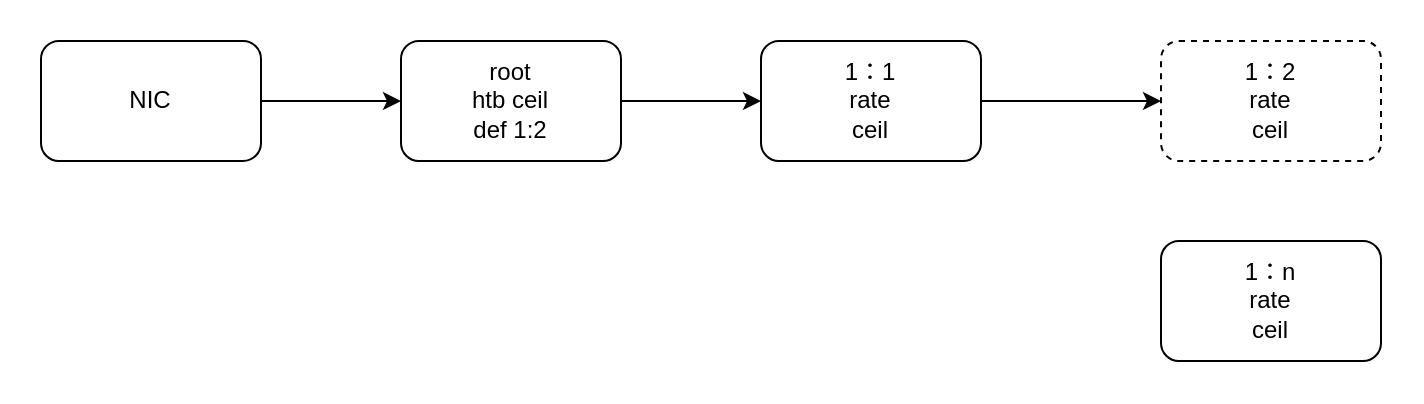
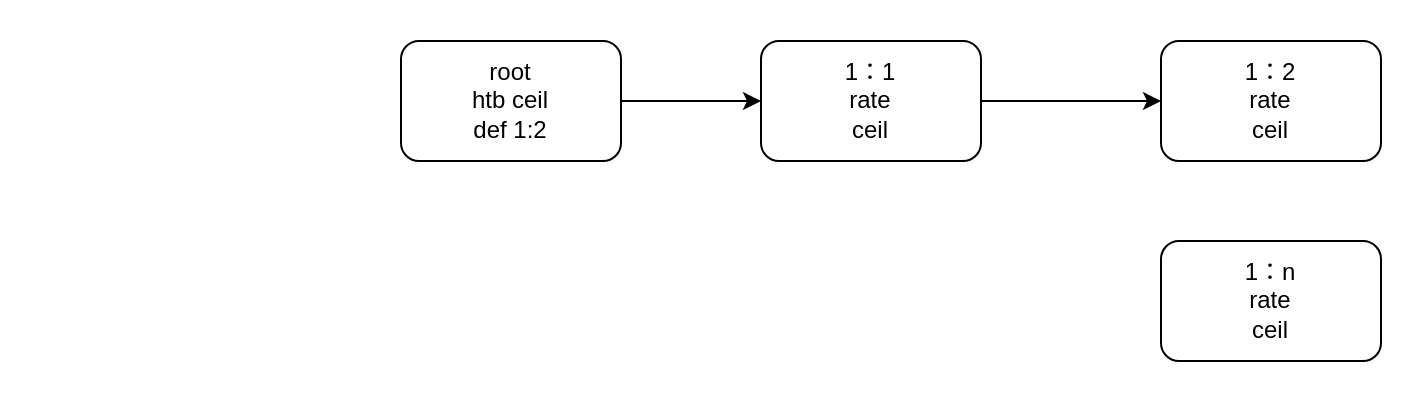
- <mxCell id="9" value="NIC" style="rounded=1;whiteSpace=wrap;html=1;fontSize=12;glass=0;strokeWidth=1;shadow=0;" vertex="1" parent="1"><mxGeometry x="20" y="20" width="110" height="60" as="geometry" /></mxCell>
- <mxCell id="8" style="edgeStyle=orthogonalEdgeStyle;rounded=0;orthogonalLoop=1;jettySize=auto;html=1;exitX=1;exitY=0.5;exitDx=0;exitDy=0;entryX=0;entryY=0.5;entryDx=0;entryDy=0;" edge="1" parent="1" source="9" target="7"><mxGeometry relative="1" as="geometry" /></mxCell>
- <mxCell id="4" value="1：2&lt;br&gt;rate&lt;br&gt;ceil" style="rounded=1;whiteSpace=wrap;html=1;fontSize=12;glass=0;strokeWidth=1;shadow=0;dashed=1;" vertex="1" parent="1"><mxGeometry x="580" y="20" width="110" height="60" as="geometry" /></mxCell>
+ <mxCell id="4" value="1：2&lt;br&gt;rate&lt;br&gt;ceil" style="rounded=1;whiteSpace=wrap;html=1;fontSize=12;glass=0;strokeWidth=1;shadow=0;" vertex="1" parent="1"><mxGeometry x="580" y="20" width="110" height="60" as="geometry" /></mxCell>
